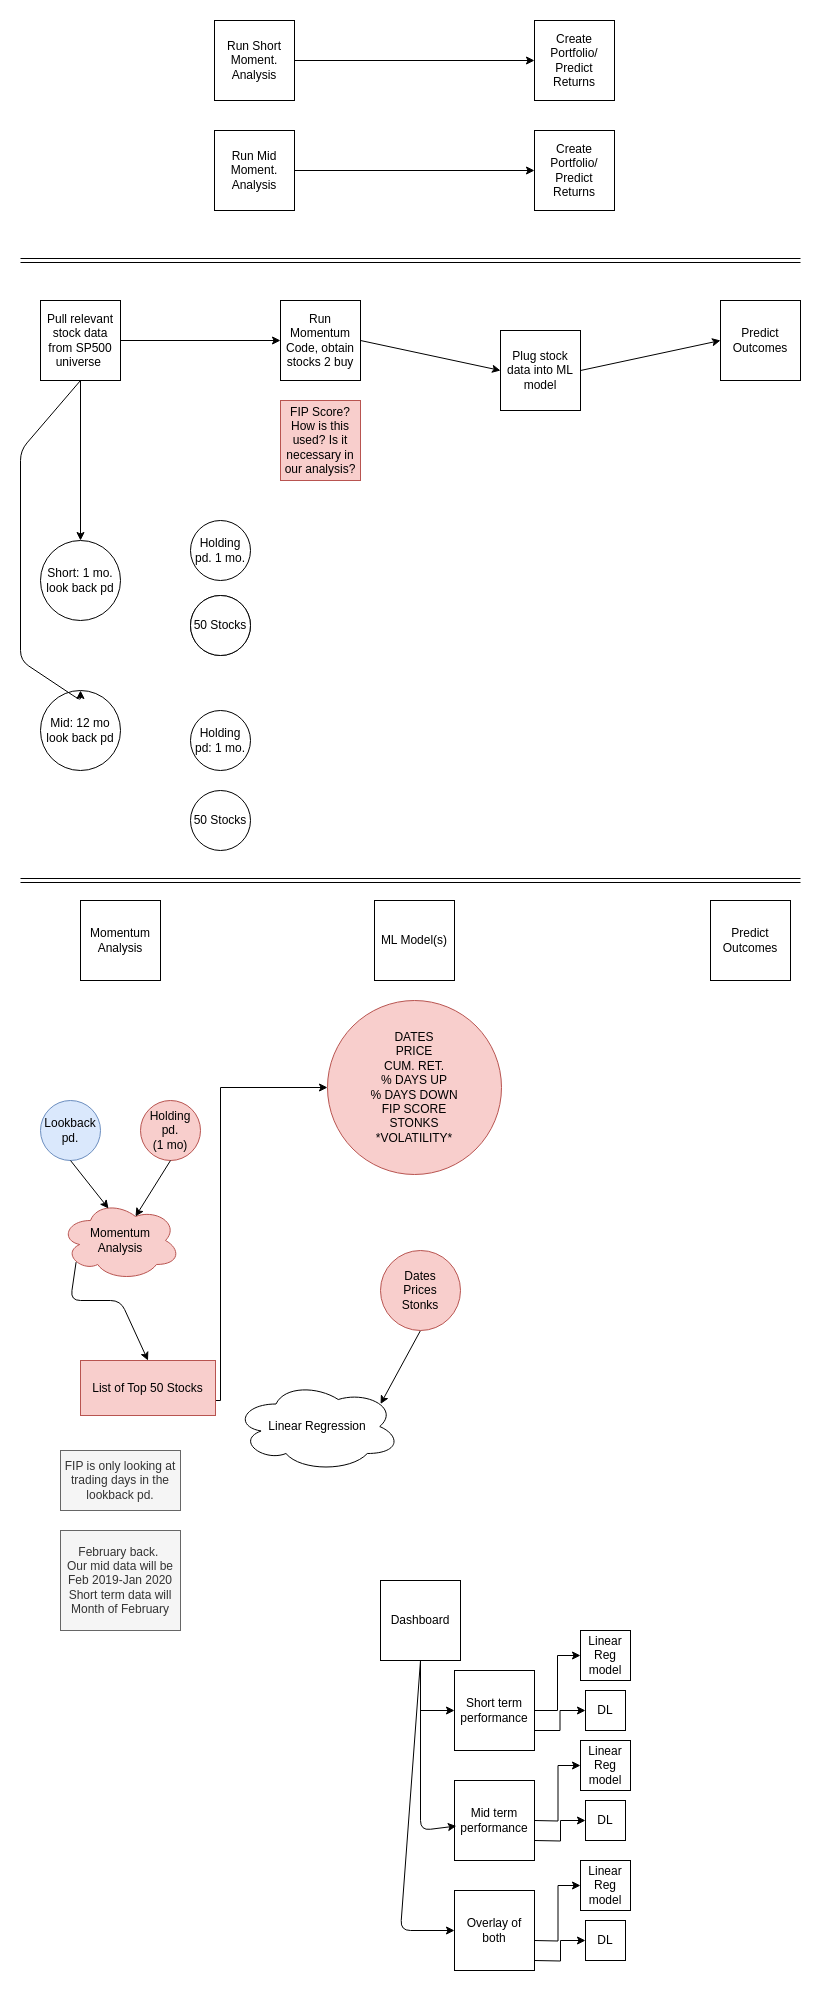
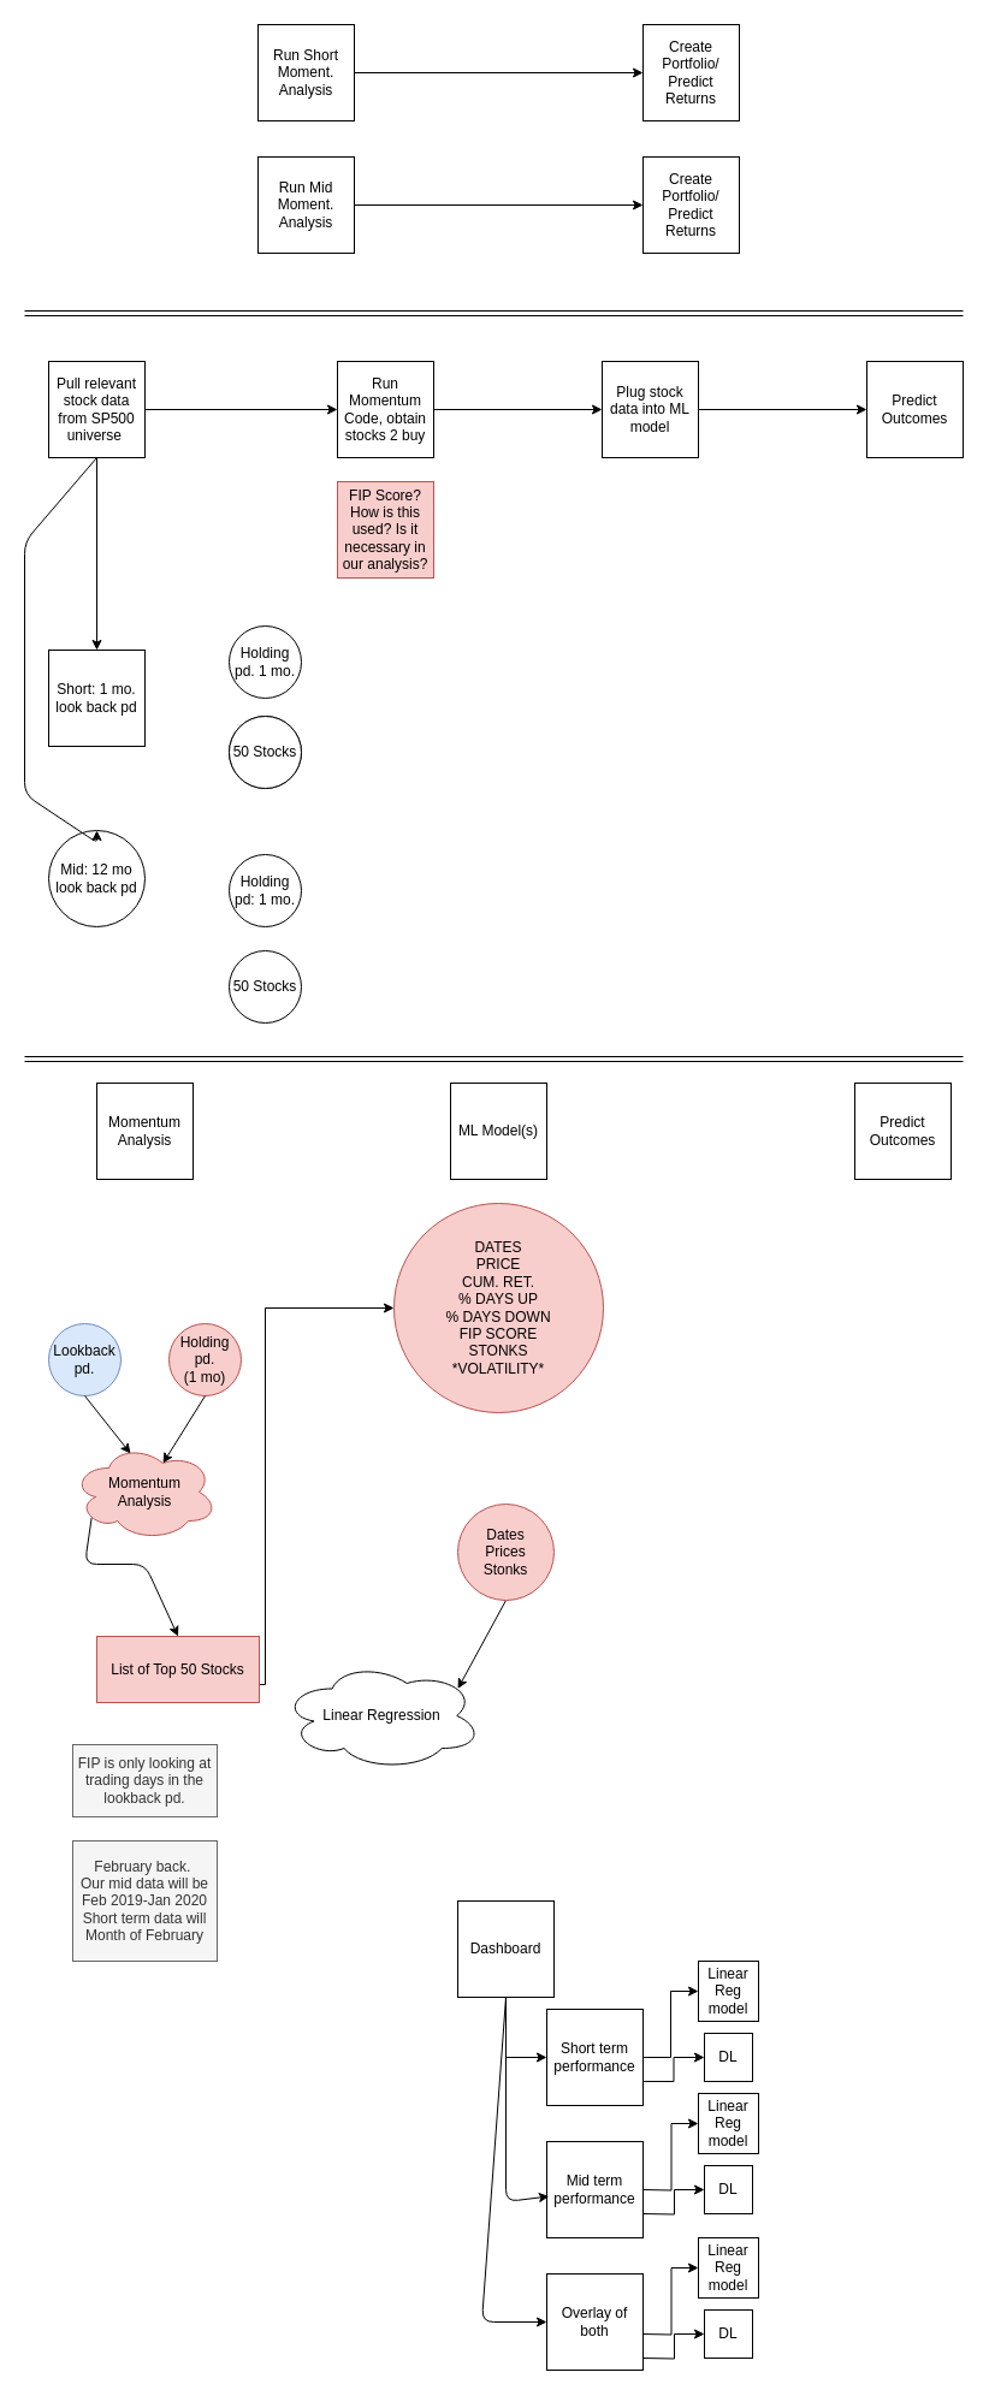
- <mxCell id="18" value="Plug stock data into ML model" style="whiteSpace=wrap;html=1;aspect=fixed;" vertex="1" parent="1"><mxGeometry x="500" y="330" width="80" height="80" as="geometry" /></mxCell>
+ <mxCell id="18" value="Plug stock data into ML model" style="whiteSpace=wrap;html=1;aspect=fixed;" vertex="1" parent="1"><mxGeometry x="500" y="300" width="80" height="80" as="geometry" /></mxCell>
- <mxCell id="12" value="Short: 1 mo. look back pd" style="ellipse;whiteSpace=wrap;html=1;aspect=fixed;" vertex="1" parent="1"><mxGeometry x="40" y="540" width="80" height="80" as="geometry" /></mxCell>
+ <mxCell id="12" value="Short: 1 mo. look back pd" style="whiteSpace=wrap;html=1;aspect=fixed;rounded=0;" vertex="1" parent="1"><mxGeometry x="40" y="540" width="80" height="80" as="geometry" /></mxCell>
